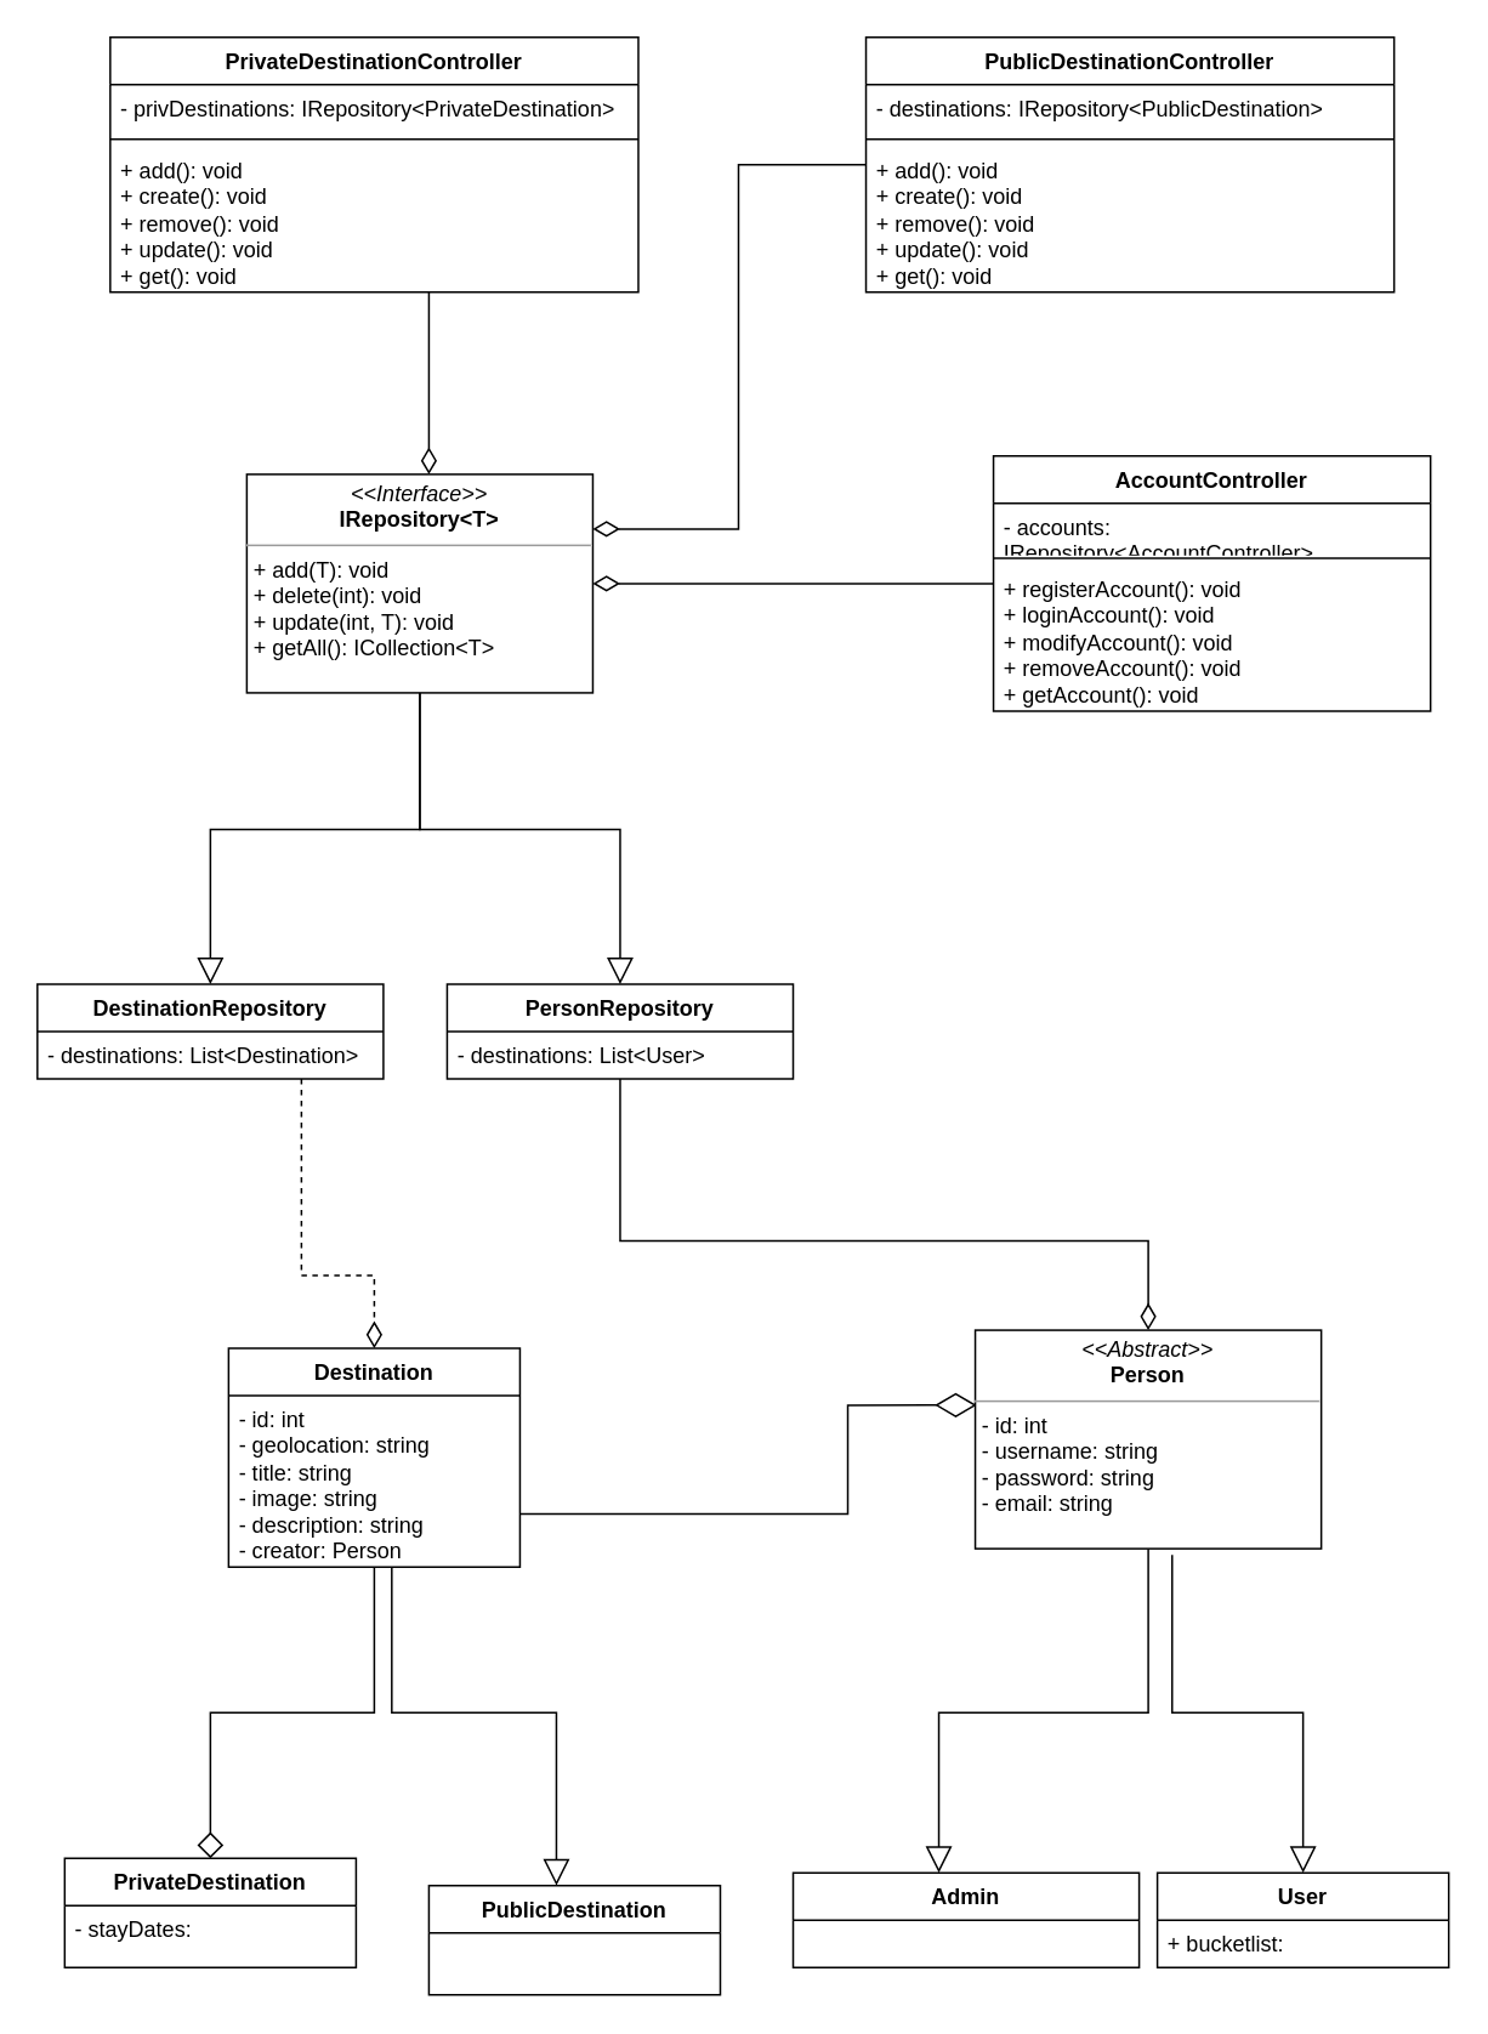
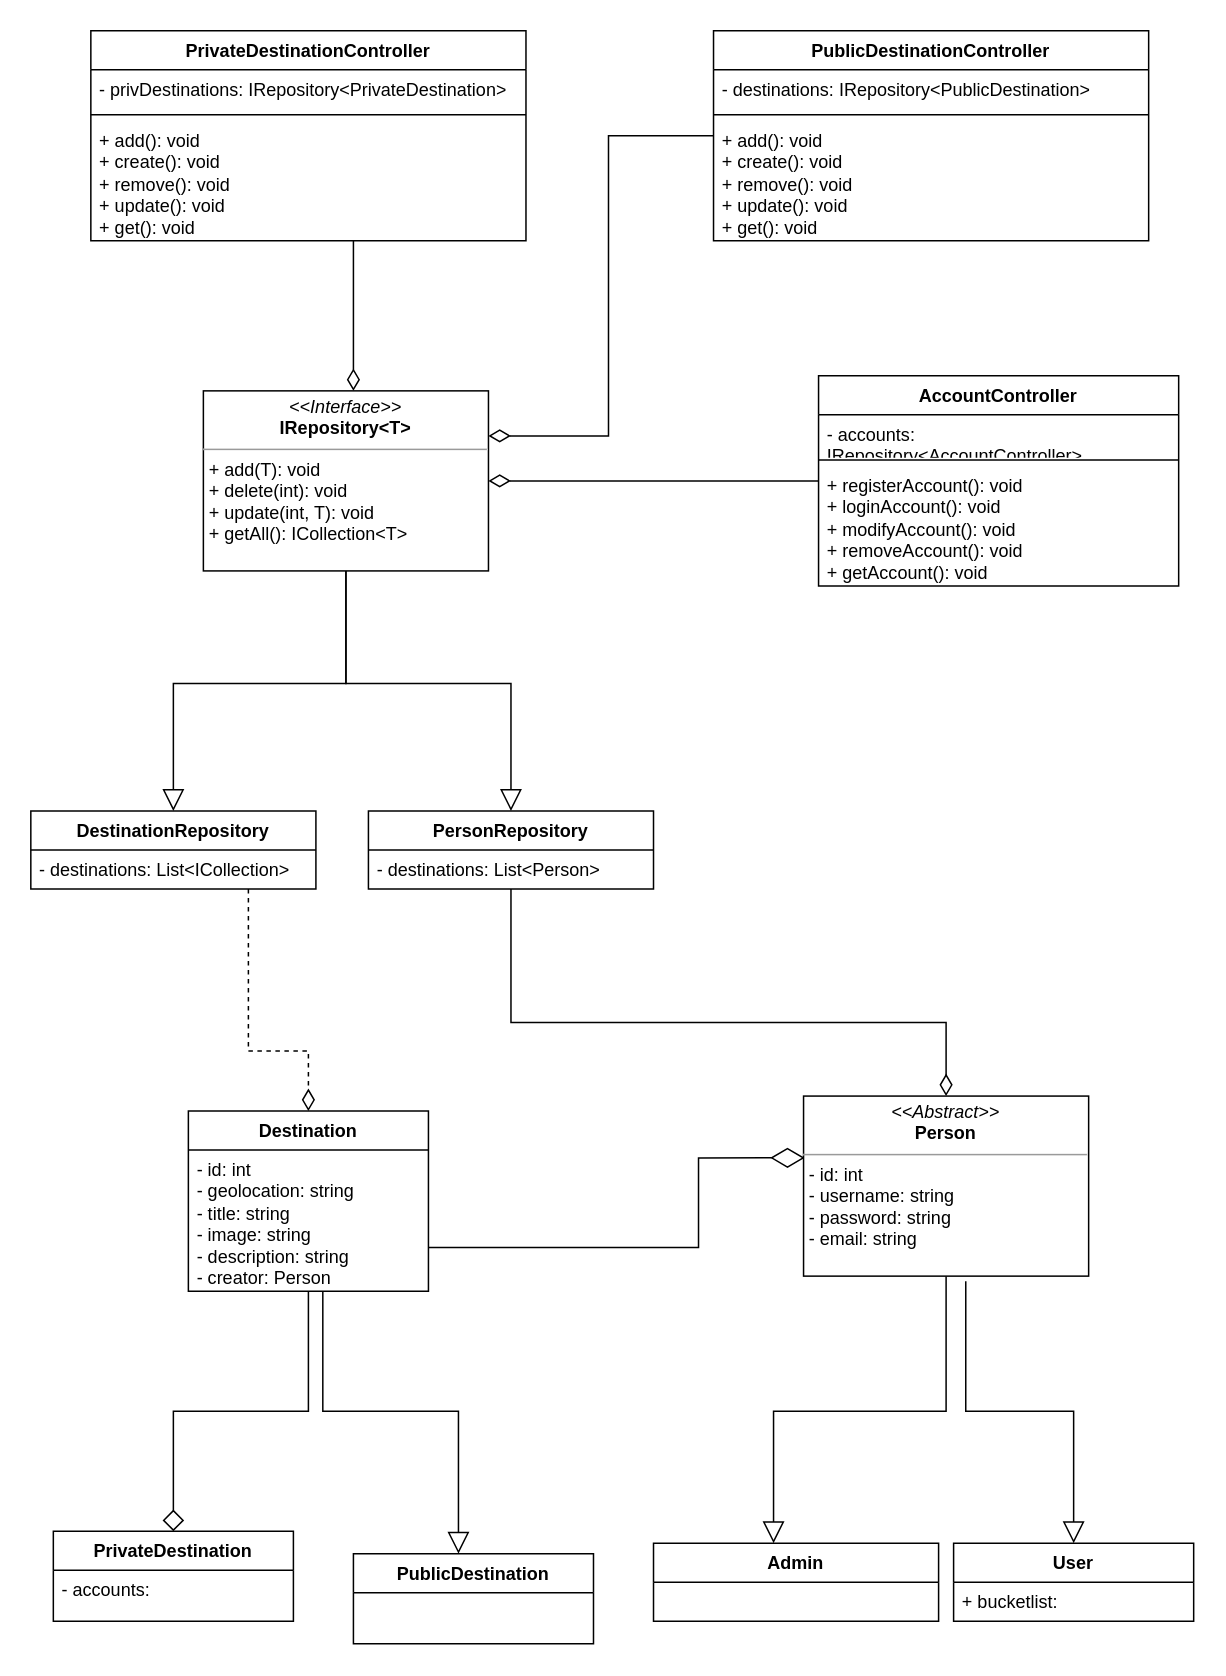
- <mxCell id="21" value="- destinations: List&amp;lt;User&amp;gt;" style="text;strokeColor=none;fillColor=none;align=left;verticalAlign=top;spacingLeft=4;spacingRight=4;overflow=hidden;rotatable=0;points=[[0,0.5],[1,0.5]];portConstraint=eastwest;whiteSpace=wrap;html=1;" parent="20" vertex="1"><mxGeometry y="26" width="190" height="26" as="geometry" /></mxCell>
+ <mxCell id="21" value="- destinations: List&amp;lt;Person&amp;gt;" style="text;strokeColor=none;fillColor=none;align=left;verticalAlign=top;spacingLeft=4;spacingRight=4;overflow=hidden;rotatable=0;points=[[0,0.5],[1,0.5]];portConstraint=eastwest;whiteSpace=wrap;html=1;" parent="20" vertex="1"><mxGeometry y="26" width="190" height="26" as="geometry" /></mxCell>
- <mxCell id="18" value="- destinations: List&amp;lt;Destination&amp;gt;" style="text;strokeColor=none;fillColor=none;align=left;verticalAlign=top;spacingLeft=4;spacingRight=4;overflow=hidden;rotatable=0;points=[[0,0.5],[1,0.5]];portConstraint=eastwest;whiteSpace=wrap;html=1;" parent="17" vertex="1"><mxGeometry y="26" width="190" height="26" as="geometry" /></mxCell>
+ <mxCell id="18" value="- destinations: List&amp;lt;ICollection&amp;gt;" style="text;strokeColor=none;fillColor=none;align=left;verticalAlign=top;spacingLeft=4;spacingRight=4;overflow=hidden;rotatable=0;points=[[0,0.5],[1,0.5]];portConstraint=eastwest;whiteSpace=wrap;html=1;" parent="17" vertex="1"><mxGeometry y="26" width="190" height="26" as="geometry" /></mxCell>
- <mxCell id="33" value="- stayDates:" style="text;strokeColor=none;fillColor=none;align=left;verticalAlign=top;spacingLeft=4;spacingRight=4;overflow=hidden;rotatable=0;points=[[0,0.5],[1,0.5]];portConstraint=eastwest;whiteSpace=wrap;html=1;" parent="32" vertex="1"><mxGeometry y="26" width="160" height="34" as="geometry" /></mxCell>
+ <mxCell id="33" value="- accounts:" style="text;strokeColor=none;fillColor=none;align=left;verticalAlign=top;spacingLeft=4;spacingRight=4;overflow=hidden;rotatable=0;points=[[0,0.5],[1,0.5]];portConstraint=eastwest;whiteSpace=wrap;html=1;" parent="32" vertex="1"><mxGeometry y="26" width="160" height="34" as="geometry" /></mxCell>
